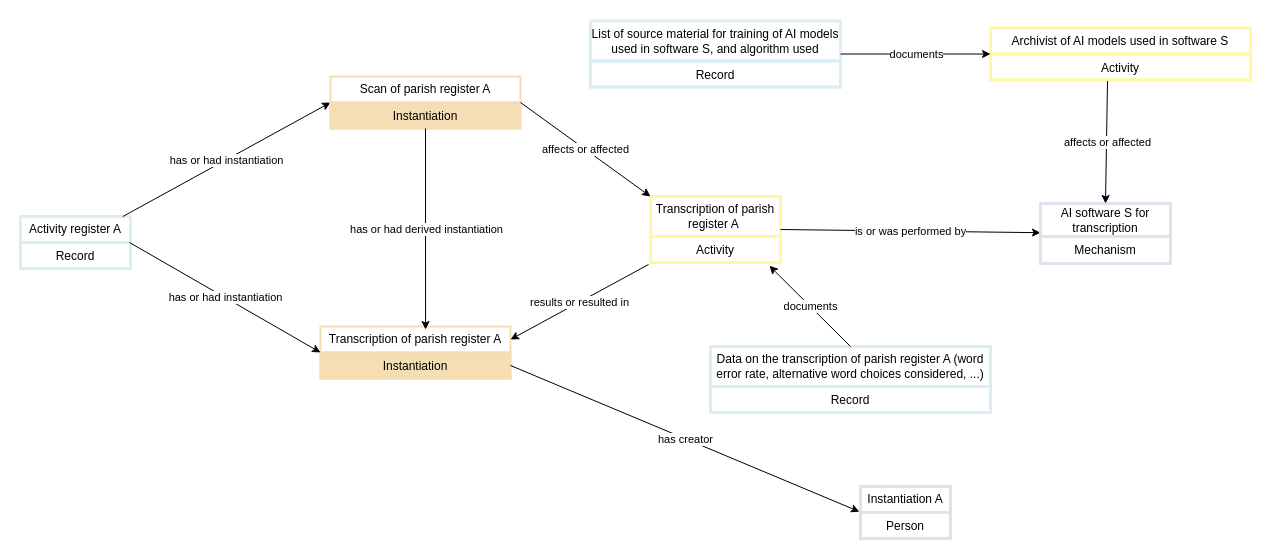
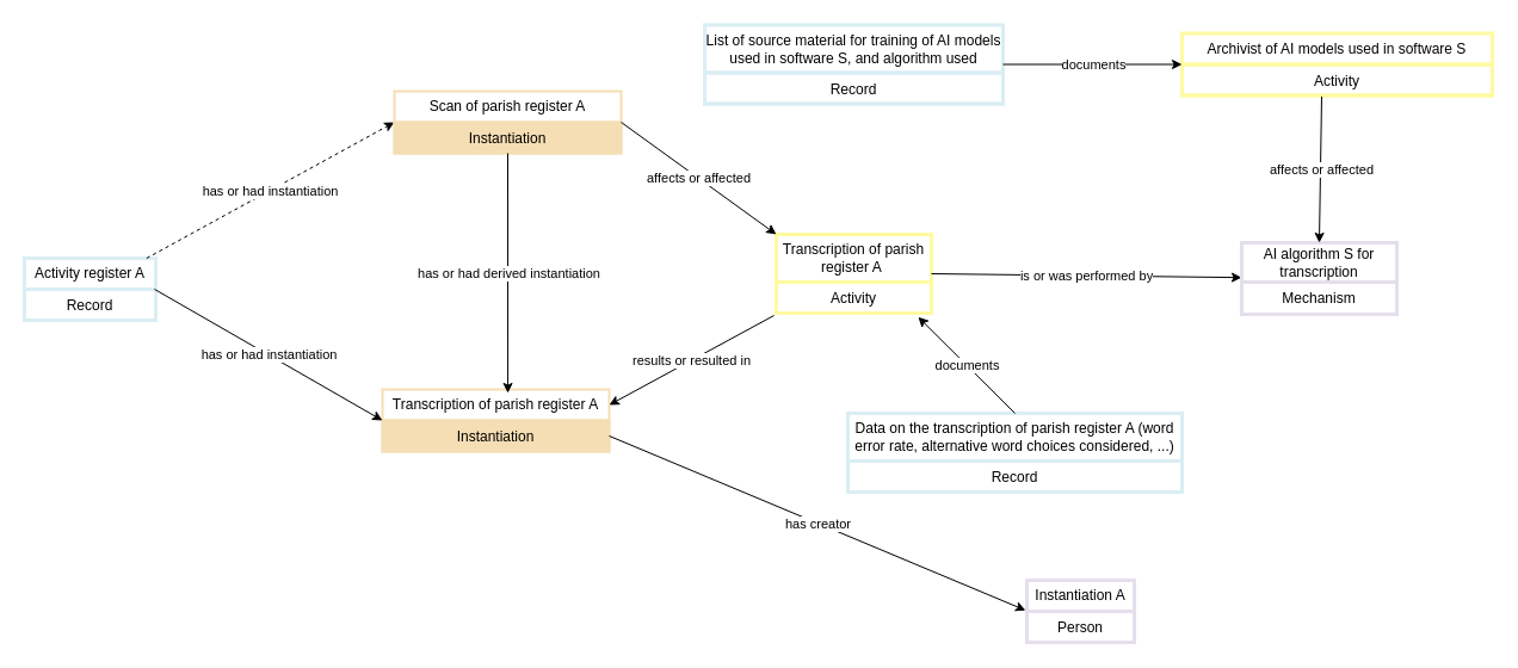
- <mxCell id="8" value="" style="endArrow=classic;html=1;rounded=0;entryX=0;entryY=0.5;entryDx=0;entryDy=0;" edge="1" parent="1" source="2" target="10"><mxGeometry relative="1" as="geometry"><mxPoint x="130" y="156" as="sourcePoint" /><mxPoint x="331" y="156" as="targetPoint" /></mxGeometry></mxCell>
+ <mxCell id="8" value="" style="endArrow=classic;html=1;rounded=0;entryX=0;entryY=0.5;entryDx=0;entryDy=0;dashed=1;" edge="1" parent="1" source="2" target="10"><mxGeometry relative="1" as="geometry"><mxPoint x="130" y="156" as="sourcePoint" /><mxPoint x="331" y="156" as="targetPoint" /></mxGeometry></mxCell>
- <mxCell id="18" value="AI software S for transcription" style="swimlane;fontStyle=0;childLayout=stackLayout;horizontal=1;startSize=33;strokeColor=#E5DFEC;strokeWidth=3;fillColor=none;horizontalStack=0;resizeParent=1;resizeParentMax=0;resizeLast=0;collapsible=1;marginBottom=0;whiteSpace=wrap;html=1;" vertex="1" parent="1"><mxGeometry x="1040" y="203" width="130" height="60" as="geometry" /></mxCell>
+ <mxCell id="18" value="AI algorithm S for transcription" style="swimlane;fontStyle=0;childLayout=stackLayout;horizontal=1;startSize=33;strokeColor=#E5DFEC;strokeWidth=3;fillColor=none;horizontalStack=0;resizeParent=1;resizeParentMax=0;resizeLast=0;collapsible=1;marginBottom=0;whiteSpace=wrap;html=1;" vertex="1" parent="1"><mxGeometry x="1040" y="203" width="130" height="60" as="geometry" /></mxCell>
